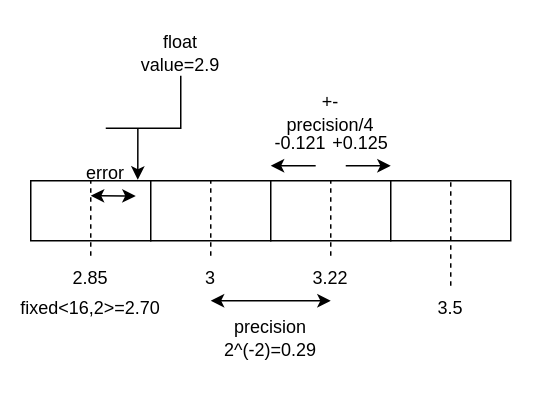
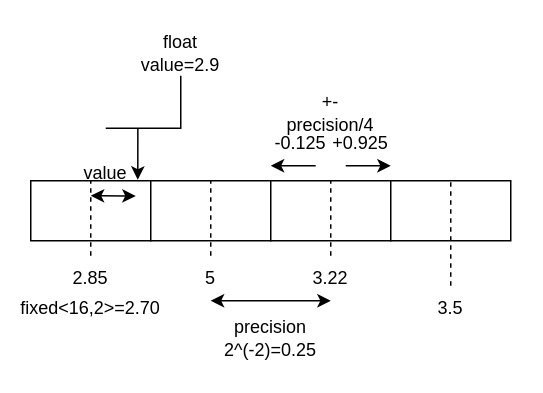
- <mxCell id="16" value="-0.121" style="text;html=1;strokeColor=none;fillColor=none;align=center;verticalAlign=middle;whiteSpace=wrap;rounded=0;" vertex="1" parent="1"><mxGeometry x="170" y="80" width="60" height="30" as="geometry" /></mxCell>
+ <mxCell id="16" value="-0.125" style="text;html=1;strokeColor=none;fillColor=none;align=center;verticalAlign=middle;whiteSpace=wrap;rounded=0;" vertex="1" parent="1"><mxGeometry x="170" y="80" width="60" height="30" as="geometry" /></mxCell>
- <mxCell id="15" value="+0.125" style="text;html=1;strokeColor=none;fillColor=none;align=center;verticalAlign=middle;whiteSpace=wrap;rounded=0;" vertex="1" parent="1"><mxGeometry x="210" y="80" width="60" height="30" as="geometry" /></mxCell>
+ <mxCell id="15" value="+0.925" style="text;html=1;strokeColor=none;fillColor=none;align=center;verticalAlign=middle;whiteSpace=wrap;rounded=0;" vertex="1" parent="1"><mxGeometry x="210" y="80" width="60" height="30" as="geometry" /></mxCell>
- <mxCell id="25" value="error" style="text;html=1;strokeColor=none;fillColor=none;align=center;verticalAlign=middle;whiteSpace=wrap;rounded=0;" vertex="1" parent="1"><mxGeometry x="40" y="100" width="60" height="30" as="geometry" /></mxCell>
+ <mxCell id="25" value="value" style="text;html=1;strokeColor=none;fillColor=none;align=center;verticalAlign=middle;whiteSpace=wrap;rounded=0;" vertex="1" parent="1"><mxGeometry x="40" y="100" width="60" height="30" as="geometry" /></mxCell>
- <mxCell id="9" value="3" style="text;html=1;strokeColor=none;fillColor=none;align=center;verticalAlign=middle;whiteSpace=wrap;rounded=0;" vertex="1" parent="1"><mxGeometry x="110" y="170" width="60" height="30" as="geometry" /></mxCell>
+ <mxCell id="9" value="5" style="text;html=1;strokeColor=none;fillColor=none;align=center;verticalAlign=middle;whiteSpace=wrap;rounded=0;" vertex="1" parent="1"><mxGeometry x="110" y="170" width="60" height="30" as="geometry" /></mxCell>
- <mxCell id="7" value="&lt;div&gt;precision&lt;/div&gt;&lt;div&gt;2^(-2)=0.29&lt;/div&gt;" style="text;html=1;strokeColor=none;fillColor=none;align=center;verticalAlign=middle;whiteSpace=wrap;rounded=0;" vertex="1" parent="1"><mxGeometry x="150" y="210" width="60" height="30" as="geometry" /></mxCell>
+ <mxCell id="7" value="&lt;div&gt;precision&lt;/div&gt;&lt;div&gt;2^(-2)=0.25&lt;/div&gt;" style="text;html=1;strokeColor=none;fillColor=none;align=center;verticalAlign=middle;whiteSpace=wrap;rounded=0;" vertex="1" parent="1"><mxGeometry x="150" y="210" width="60" height="30" as="geometry" /></mxCell>
